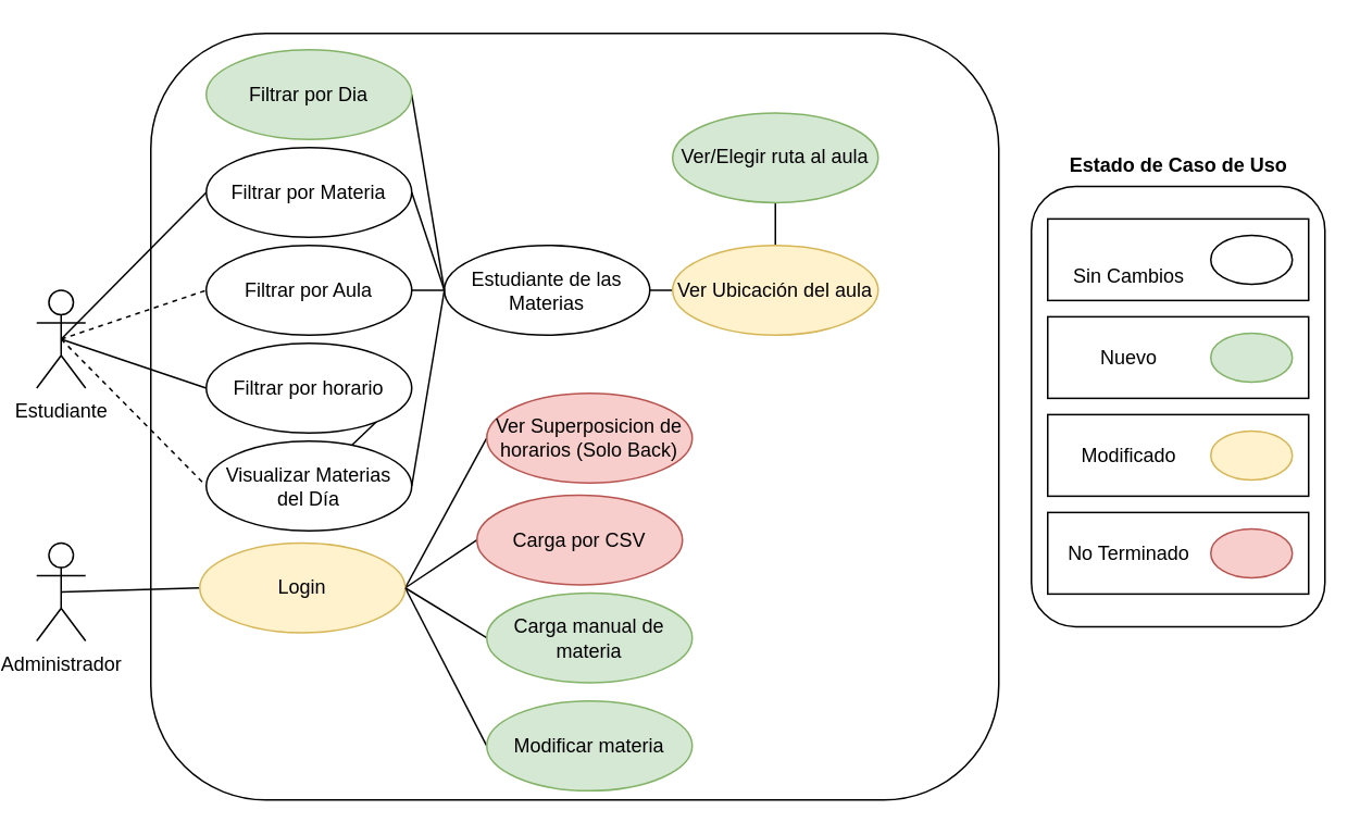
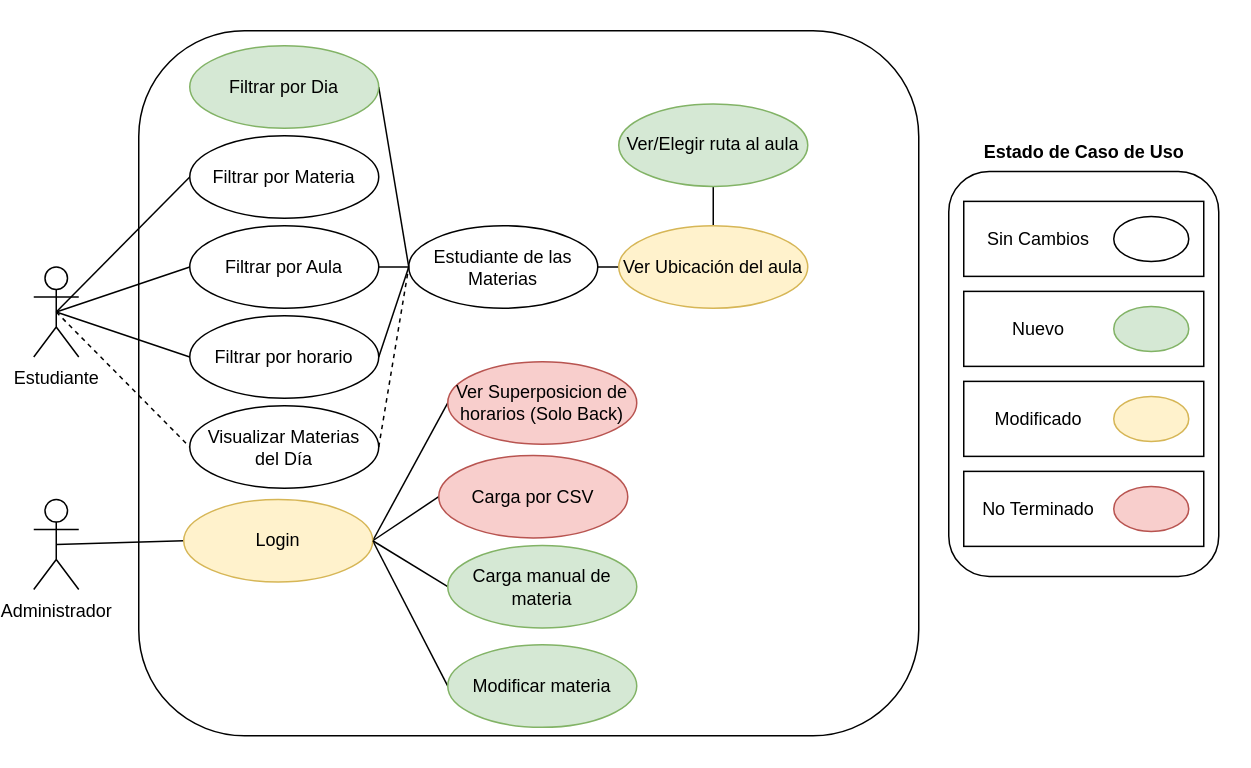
- <mxCell id="8" style="rounded=0;orthogonalLoop=1;jettySize=auto;html=1;exitX=1;exitY=0.5;exitDx=0;exitDy=0;entryX=0;entryY=0.5;entryDx=0;entryDy=0;endArrow=none;endFill=0;" parent="1" source="9" target="15" edge="1"><mxGeometry relative="1" as="geometry" /></mxCell>
- <mxCell id="29" value="Sin Cambios" style="text;html=1;strokeColor=none;fillColor=none;align=center;verticalAlign=middle;whiteSpace=wrap;rounded=0;" parent="1" vertex="1"><mxGeometry x="650" y="158.75" width="80" height="20" as="geometry" /></mxCell>
+ <mxCell id="29" value="Sin Cambios" style="text;html=1;strokeColor=none;fillColor=none;align=center;verticalAlign=middle;whiteSpace=wrap;rounded=0;" parent="1" vertex="1"><mxGeometry x="650" y="148.75" width="80" height="20" as="geometry" /></mxCell>
- <mxCell id="4" style="edgeStyle=none;rounded=0;orthogonalLoop=1;jettySize=auto;html=1;exitX=0.5;exitY=0.5;exitDx=0;exitDy=0;exitPerimeter=0;entryX=0;entryY=0.5;entryDx=0;entryDy=0;endArrow=none;endFill=0;dashed=1;" parent="1" source="7" target="11" edge="1"><mxGeometry relative="1" as="geometry" /></mxCell>
+ <mxCell id="4" style="edgeStyle=none;rounded=0;orthogonalLoop=1;jettySize=auto;html=1;exitX=0.5;exitY=0.5;exitDx=0;exitDy=0;exitPerimeter=0;entryX=0;entryY=0.5;entryDx=0;entryDy=0;endArrow=none;endFill=0;" parent="1" source="7" target="11" edge="1"><mxGeometry relative="1" as="geometry" /></mxCell>
- <mxCell id="23" style="edgeStyle=none;rounded=0;orthogonalLoop=1;jettySize=auto;html=1;exitX=1;exitY=0.5;exitDx=0;exitDy=0;entryX=0;entryY=0.5;entryDx=0;entryDy=0;endArrow=none;endFill=0;" parent="1" source="24" target="15" edge="1"><mxGeometry relative="1" as="geometry" /></mxCell>
+ <mxCell id="23" style="edgeStyle=none;rounded=0;orthogonalLoop=1;jettySize=auto;html=1;exitX=1;exitY=0.5;exitDx=0;exitDy=0;entryX=0;entryY=0.5;entryDx=0;entryDy=0;endArrow=none;endFill=0;dashed=1;" parent="1" source="24" target="15" edge="1"><mxGeometry relative="1" as="geometry" /></mxCell>
- <mxCell id="12" style="edgeStyle=none;rounded=0;orthogonalLoop=1;jettySize=auto;html=1;exitX=1;exitY=0.5;exitDx=0;exitDy=0;endArrow=none;endFill=0;" parent="1" source="13" target="24" edge="1"><mxGeometry relative="1" as="geometry"><mxPoint x="410" y="190" as="targetPoint" /></mxGeometry></mxCell>
+ <mxCell id="12" style="edgeStyle=none;rounded=0;orthogonalLoop=1;jettySize=auto;html=1;exitX=1;exitY=0.5;exitDx=0;exitDy=0;endArrow=none;endFill=0;entryX=0;entryY=0.5;entryDx=0;entryDy=0;" parent="1" source="13" target="15" edge="1"><mxGeometry relative="1" as="geometry"><mxPoint x="410" y="190" as="targetPoint" /></mxGeometry></mxCell>
